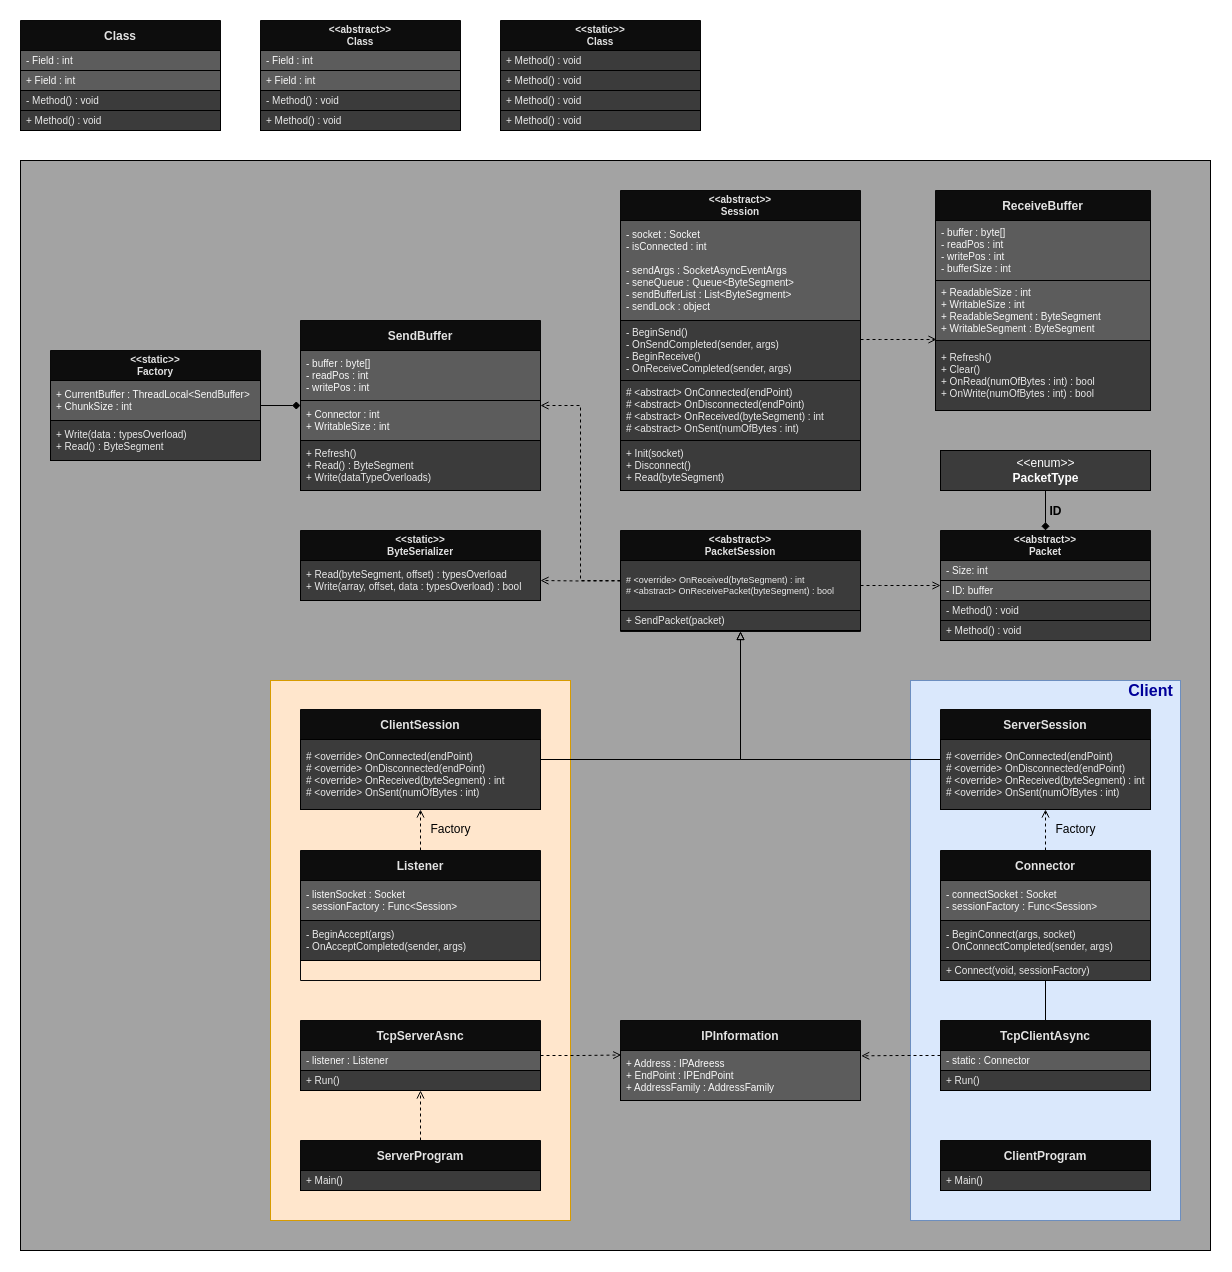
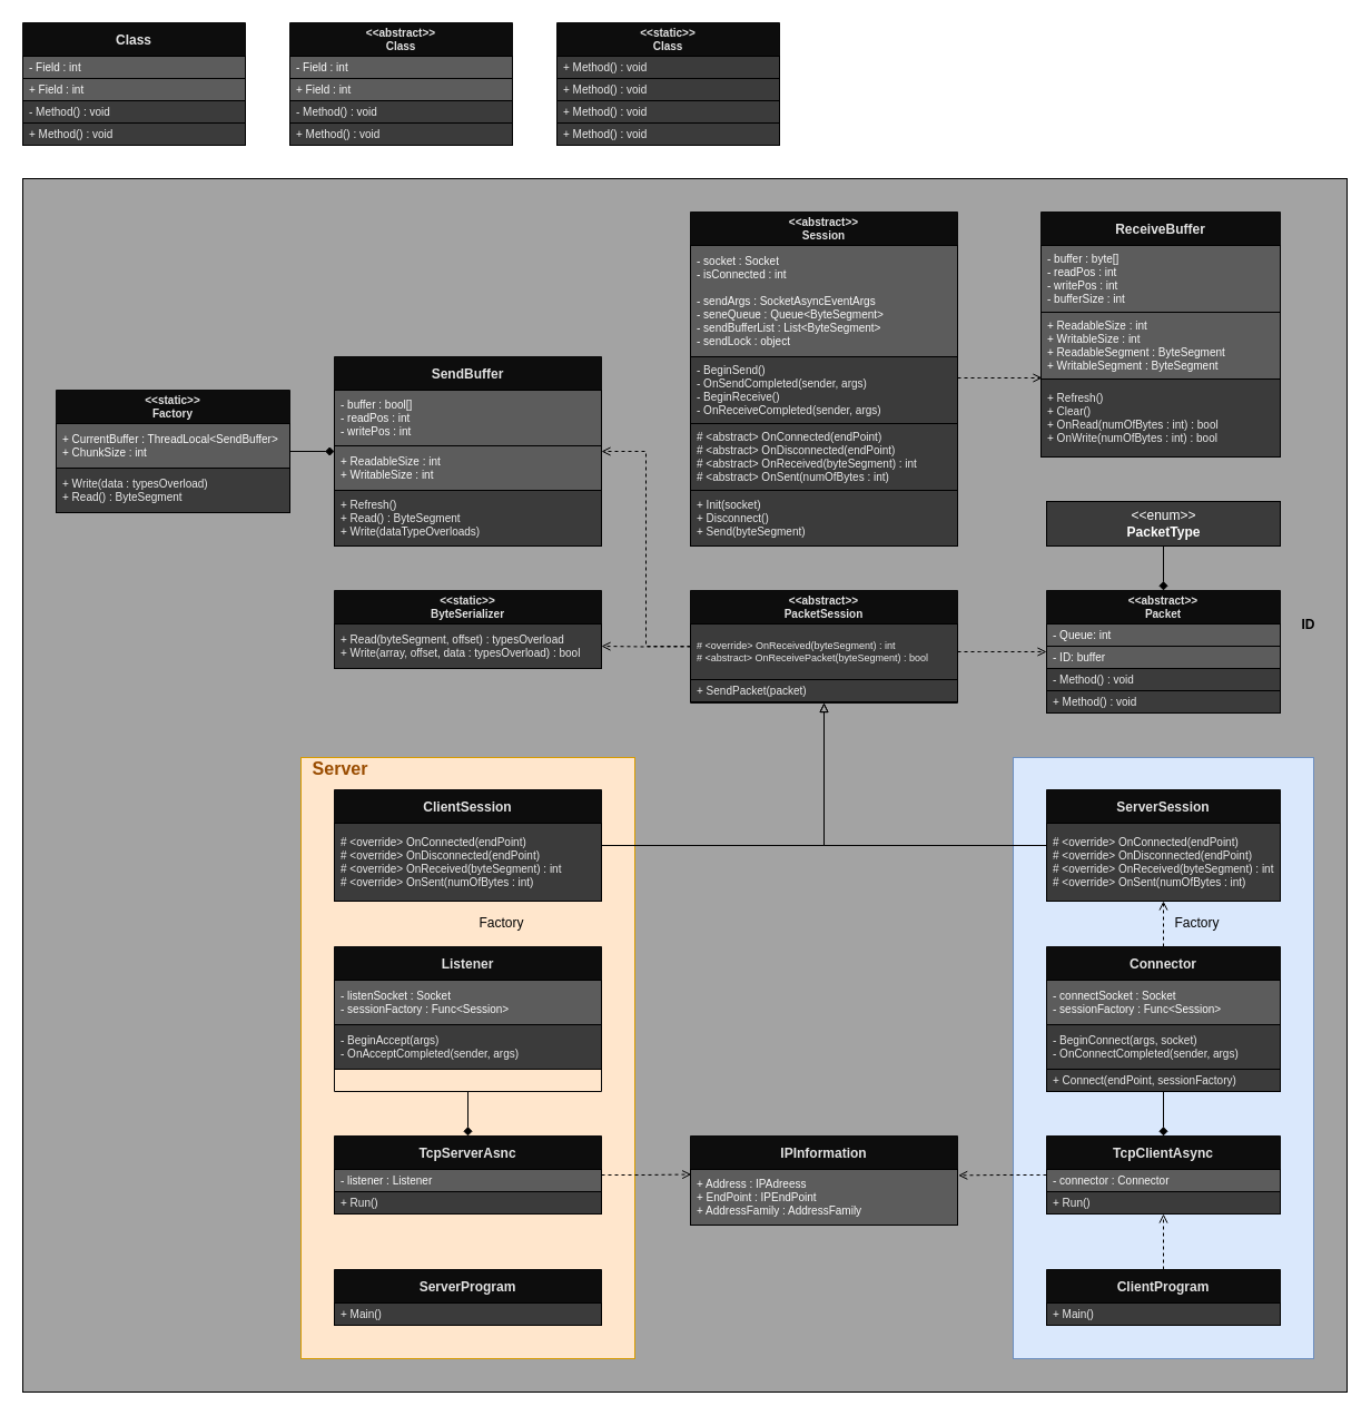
- <mxCell id="30" value="- buffer : byte[]&#10;- readPos : int&#10;- writePos : int" style="text;align=left;verticalAlign=middle;spacingLeft=4;spacingRight=4;overflow=hidden;rotatable=0;points=[[0,0.5],[1,0.5]];portConstraint=eastwest;fontColor=#FAFAFA;strokeColor=#000000;fontSize=10;fontStyle=0;fillColor=#5C5C5C;" vertex="1" parent="29"><mxGeometry y="30" width="240" height="50" as="geometry" /></mxCell>
+ <mxCell id="30" value="- buffer : bool[]&#10;- readPos : int&#10;- writePos : int" style="text;align=left;verticalAlign=middle;spacingLeft=4;spacingRight=4;overflow=hidden;rotatable=0;points=[[0,0.5],[1,0.5]];portConstraint=eastwest;fontColor=#FAFAFA;strokeColor=#000000;fontSize=10;fontStyle=0;fillColor=#5C5C5C;" vertex="1" parent="29"><mxGeometry y="30" width="240" height="50" as="geometry" /></mxCell>
- <mxCell id="31" value="+ Connector : int&#10;+ WritableSize : int" style="text;align=left;verticalAlign=middle;spacingLeft=4;spacingRight=4;overflow=hidden;rotatable=0;points=[[0,0.5],[1,0.5]];portConstraint=eastwest;fontColor=#FAFAFA;strokeColor=#000000;fontSize=10;fontStyle=0;fillColor=#5C5C5C;" vertex="1" parent="29"><mxGeometry y="80" width="240" height="40" as="geometry" /></mxCell>
+ <mxCell id="31" value="+ ReadableSize : int&#10;+ WritableSize : int" style="text;align=left;verticalAlign=middle;spacingLeft=4;spacingRight=4;overflow=hidden;rotatable=0;points=[[0,0.5],[1,0.5]];portConstraint=eastwest;fontColor=#FAFAFA;strokeColor=#000000;fontSize=10;fontStyle=0;fillColor=#5C5C5C;" vertex="1" parent="29"><mxGeometry y="80" width="240" height="40" as="geometry" /></mxCell>
- <mxCell id="71" value="+ Init(socket) &#10;+ Disconnect() &#10;+ Read(byteSegment) " style="text;align=left;verticalAlign=middle;spacingLeft=4;spacingRight=4;overflow=hidden;rotatable=0;points=[[0,0.5],[1,0.5]];portConstraint=eastwest;fontColor=#EBEBEB;fillColor=#3B3B3B;strokeColor=#000000;fontSize=10;" vertex="1" parent="67"><mxGeometry y="250" width="240" height="50" as="geometry" /></mxCell>
+ <mxCell id="71" value="+ Init(socket) &#10;+ Disconnect() &#10;+ Send(byteSegment) " style="text;align=left;verticalAlign=middle;spacingLeft=4;spacingRight=4;overflow=hidden;rotatable=0;points=[[0,0.5],[1,0.5]];portConstraint=eastwest;fontColor=#EBEBEB;fillColor=#3B3B3B;strokeColor=#000000;fontSize=10;" vertex="1" parent="67"><mxGeometry y="250" width="240" height="50" as="geometry" /></mxCell>
- <mxCell id="82" value="&lt;b&gt;ID&lt;/b&gt;" style="text;html=1;align=center;verticalAlign=middle;resizable=0;points=[];autosize=1;strokeColor=none;fillColor=none;" vertex="1" parent="1"><mxGeometry x="1040" y="501" width="30" height="20" as="geometry" /></mxCell>
+ <mxCell id="82" value="&lt;b&gt;ID&lt;/b&gt;" style="text;html=1;align=center;verticalAlign=middle;resizable=0;points=[];autosize=1;strokeColor=none;fillColor=none;" vertex="1" parent="1"><mxGeometry x="1160" y="551" width="30" height="20" as="geometry" /></mxCell>
- <mxCell id="78" value="- Size: int" style="text;align=left;verticalAlign=middle;spacingLeft=4;spacingRight=4;overflow=hidden;rotatable=0;points=[[0,0.5],[1,0.5]];portConstraint=eastwest;fontColor=#FAFAFA;strokeColor=#000000;fontSize=10;fontStyle=0;fillColor=#5C5C5C;" vertex="1" parent="77"><mxGeometry y="30" width="210" height="20" as="geometry" /></mxCell>
+ <mxCell id="78" value="- Queue: int" style="text;align=left;verticalAlign=middle;spacingLeft=4;spacingRight=4;overflow=hidden;rotatable=0;points=[[0,0.5],[1,0.5]];portConstraint=eastwest;fontColor=#FAFAFA;strokeColor=#000000;fontSize=10;fontStyle=0;fillColor=#5C5C5C;" vertex="1" parent="77"><mxGeometry y="30" width="210" height="20" as="geometry" /></mxCell>
+ <mxCell id="89" value="&lt;b&gt;&lt;font style=&quot;font-size: 16px&quot;&gt;Server&lt;/font&gt;&lt;/b&gt;" style="text;html=1;align=center;verticalAlign=middle;resizable=0;points=[];autosize=1;fontSize=8;fontColor=#994C00;" vertex="1" parent="1"><mxGeometry x="270" y="680" width="70" height="20" as="geometry" /></mxCell>
- <mxCell id="90" value="&lt;b&gt;&lt;font style=&quot;font-size: 16px&quot;&gt;Client&lt;/font&gt;&lt;/b&gt;" style="text;html=1;align=center;verticalAlign=middle;resizable=0;points=[];autosize=1;fontSize=8;fontColor=#000099;" vertex="1" parent="1"><mxGeometry x="1120" y="680" width="60" height="20" as="geometry" /></mxCell>
- <mxCell id="39" style="edgeStyle=orthogonalEdgeStyle;rounded=0;orthogonalLoop=1;jettySize=auto;html=1;entryX=0.5;entryY=1;entryDx=0;entryDy=0;fontSize=9;endArrow=open;endFill=0;dashed=1;" edge="1" parent="1" source="41" target="20"><mxGeometry relative="1" as="geometry" /></mxCell>
- <mxCell id="56" value="+ Connect(void, sessionFactory)" style="text;align=left;verticalAlign=middle;spacingLeft=4;spacingRight=4;overflow=hidden;rotatable=0;points=[[0,0.5],[1,0.5]];portConstraint=eastwest;fontColor=#EBEBEB;fillColor=#3B3B3B;strokeColor=#000000;fontSize=10;" vertex="1" parent="53"><mxGeometry y="110" width="210" height="20" as="geometry" /></mxCell>
+ <mxCell id="56" value="+ Connect(endPoint, sessionFactory)" style="text;align=left;verticalAlign=middle;spacingLeft=4;spacingRight=4;overflow=hidden;rotatable=0;points=[[0,0.5],[1,0.5]];portConstraint=eastwest;fontColor=#EBEBEB;fillColor=#3B3B3B;strokeColor=#000000;fontSize=10;" vertex="1" parent="53"><mxGeometry y="110" width="210" height="20" as="geometry" /></mxCell>
+ <mxCell id="40" style="edgeStyle=orthogonalEdgeStyle;rounded=0;orthogonalLoop=1;jettySize=auto;html=1;exitX=0.5;exitY=1;exitDx=0;exitDy=0;fontSize=9;endArrow=diamond;endFill=1;" edge="1" parent="1" source="41" target="45"><mxGeometry relative="1" as="geometry"><mxPoint x="420" y="1029" as="targetPoint" /></mxGeometry></mxCell>
- <mxCell id="51" style="edgeStyle=orthogonalEdgeStyle;rounded=0;orthogonalLoop=1;jettySize=auto;html=1;fontSize=9;endArrow=none;endFill=1;" edge="1" parent="1" source="53" target="58"><mxGeometry relative="1" as="geometry" /></mxCell>
+ <mxCell id="51" style="edgeStyle=orthogonalEdgeStyle;rounded=0;orthogonalLoop=1;jettySize=auto;html=1;fontSize=9;endArrow=diamond;endFill=1;" edge="1" parent="1" source="53" target="58"><mxGeometry relative="1" as="geometry" /></mxCell>
- <mxCell id="59" value="- static : Connector" style="text;align=left;verticalAlign=middle;spacingLeft=4;spacingRight=4;overflow=hidden;rotatable=0;points=[[0,0.5],[1,0.5]];portConstraint=eastwest;fontColor=#FAFAFA;strokeColor=#000000;fontSize=10;fontStyle=0;fillColor=#5C5C5C;" vertex="1" parent="58"><mxGeometry y="30" width="210" height="20" as="geometry" /></mxCell>
+ <mxCell id="59" value="- connector : Connector" style="text;align=left;verticalAlign=middle;spacingLeft=4;spacingRight=4;overflow=hidden;rotatable=0;points=[[0,0.5],[1,0.5]];portConstraint=eastwest;fontColor=#FAFAFA;strokeColor=#000000;fontSize=10;fontStyle=0;fillColor=#5C5C5C;" vertex="1" parent="58"><mxGeometry y="30" width="210" height="20" as="geometry" /></mxCell>
- <mxCell id="48" style="edgeStyle=orthogonalEdgeStyle;rounded=0;orthogonalLoop=1;jettySize=auto;html=1;dashed=1;fontSize=9;endArrow=open;endFill=0;" edge="1" parent="1" source="49" target="45"><mxGeometry relative="1" as="geometry" /></mxCell>
+ <mxCell id="61" style="edgeStyle=orthogonalEdgeStyle;rounded=0;orthogonalLoop=1;jettySize=auto;html=1;fontSize=9;endArrow=open;endFill=0;dashed=1;" edge="1" parent="1" source="62" target="58"><mxGeometry relative="1" as="geometry"><mxPoint x="1045" y="1119" as="targetPoint" /></mxGeometry></mxCell>
